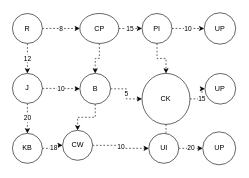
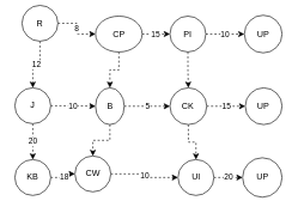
- <mxCell id="4" value="R" style="ellipse;whiteSpace=wrap;html=1;aspect=fixed;" parent="1" vertex="1"><mxGeometry x="20" y="22" width="50" height="50" as="geometry" /></mxCell>
+ <mxCell id="4" value="R" style="ellipse;whiteSpace=wrap;html=1;aspect=fixed;" parent="1" vertex="1"><mxGeometry x="30" y="7" width="50" height="50" as="geometry" /></mxCell>
- <mxCell id="17" value="B" style="ellipse;whiteSpace=wrap;html=1;aspect=fixed;" vertex="1" parent="1"><mxGeometry x="132.5" y="122" width="51.25" height="51.25" as="geometry" /></mxCell>
+ <mxCell id="17" value="B" style="ellipse;whiteSpace=wrap;html=1;aspect=fixed;" vertex="1" parent="1"><mxGeometry x="132.5" y="122" width="40" height="51.25" as="geometry" /></mxCell>
- <mxCell id="20" value="CK" style="ellipse;whiteSpace=wrap;html=1;aspect=fixed;" vertex="1" parent="1"><mxGeometry x="236.25" y="122" width="80" height="85" as="geometry" /></mxCell>
+ <mxCell id="20" value="CK" style="ellipse;whiteSpace=wrap;html=1;aspect=fixed;" vertex="1" parent="1"><mxGeometry x="236.25" y="122" width="51.25" height="51.25" as="geometry" /></mxCell>
